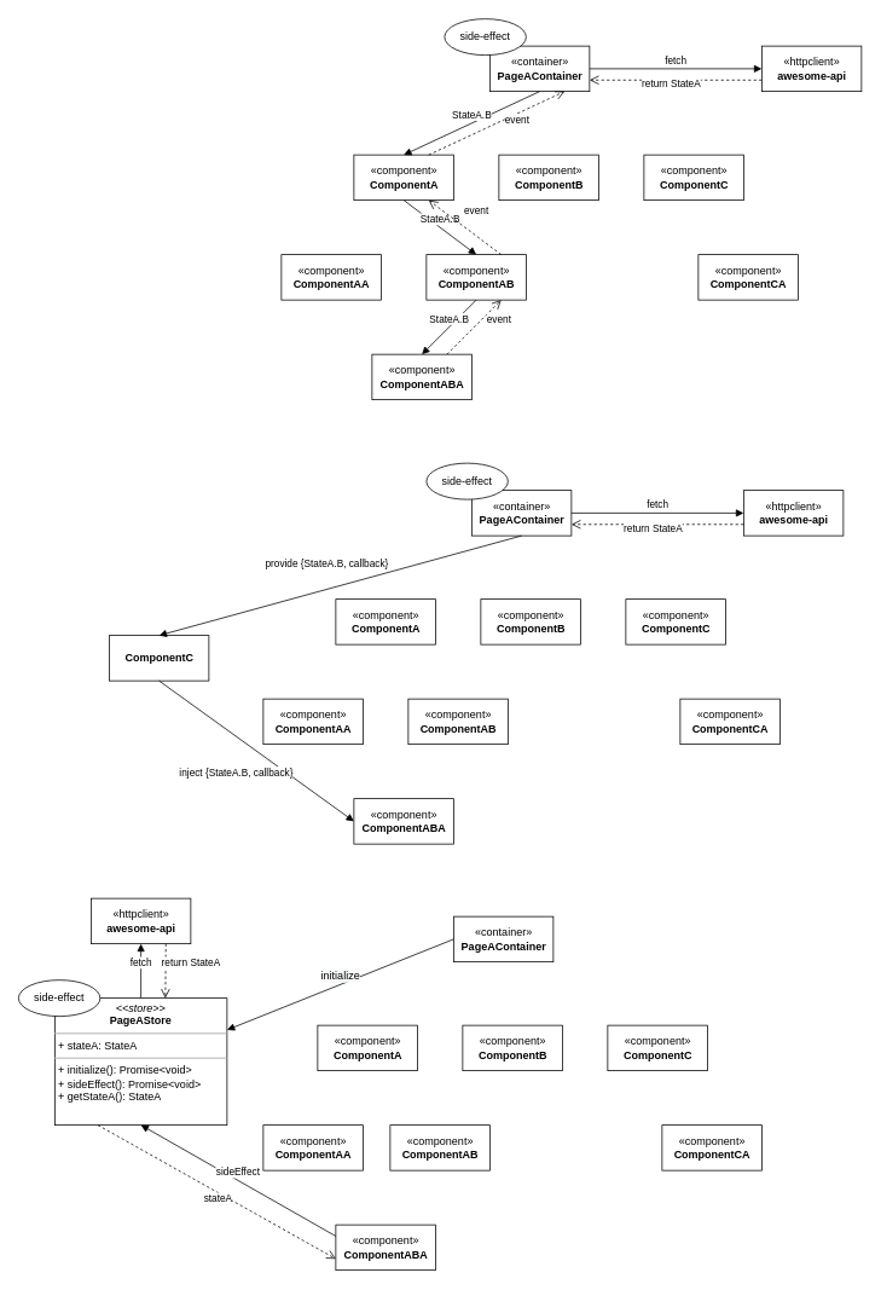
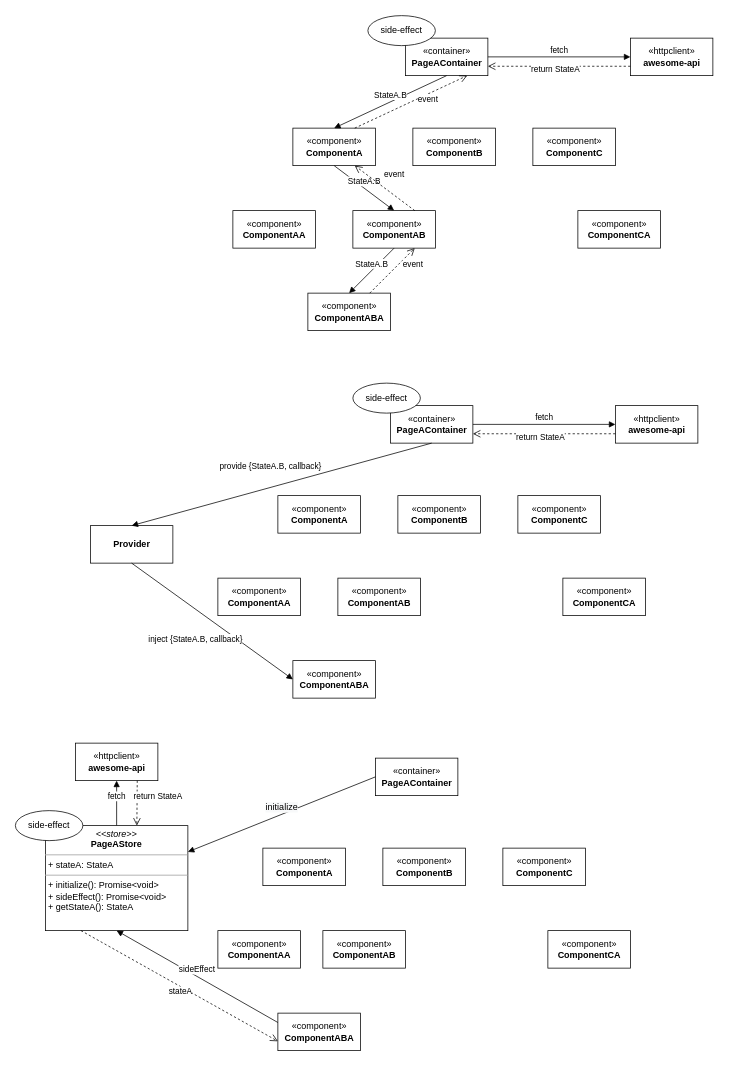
- <mxCell id="32" value="&lt;b&gt;ComponentC&lt;/b&gt;" style="html=1;" vertex="1" parent="1"><mxGeometry x="120" y="700" width="110" height="50" as="geometry" /></mxCell>
+ <mxCell id="32" value="&lt;b&gt;Provider&lt;/b&gt;" style="html=1;" vertex="1" parent="1"><mxGeometry x="120" y="700" width="110" height="50" as="geometry" /></mxCell>
